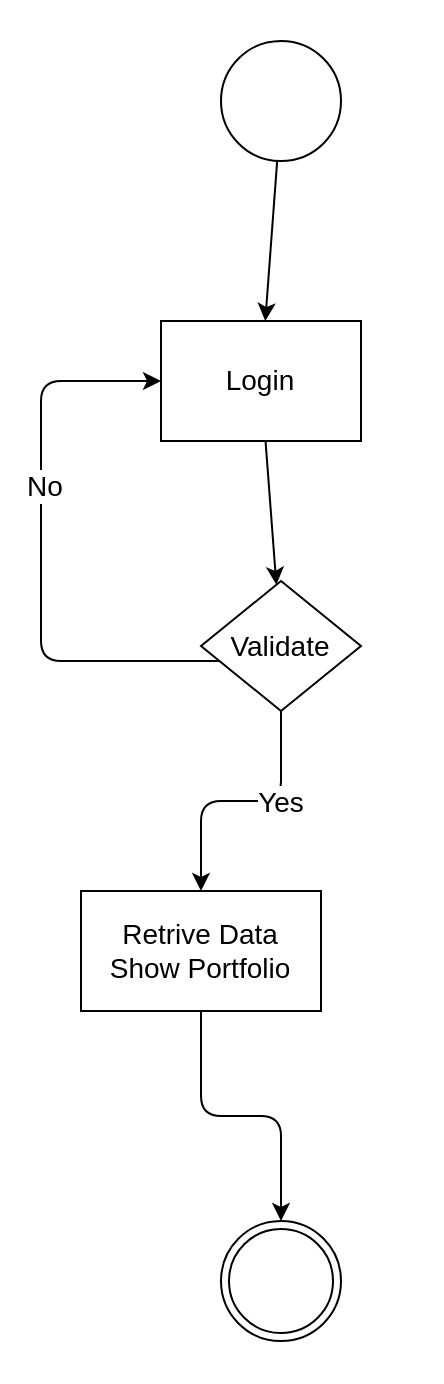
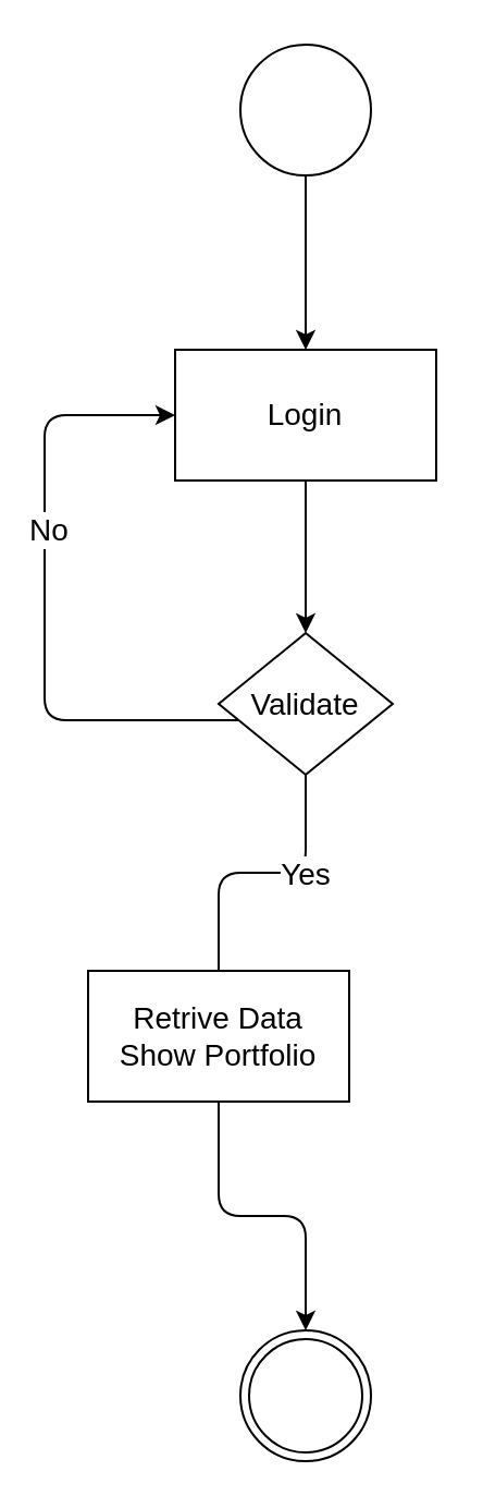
- <mxCell id="5" value="Login" style="whiteSpace=wrap;html=1;fillColor=none;fontSize=14;" vertex="1" parent="1"><mxGeometry x="80" y="160" width="100" height="60" as="geometry" /></mxCell>
+ <mxCell id="5" value="Login" style="whiteSpace=wrap;html=1;fillColor=none;fontSize=14;" vertex="1" parent="1"><mxGeometry x="80" y="160" width="120" height="60" as="geometry" /></mxCell>
- <mxCell id="8" value="" style="edgeStyle=orthogonalEdgeStyle;html=1;fontSize=14;" edge="1" parent="1" source="10" target="12"><mxGeometry relative="1" as="geometry" /></mxCell>
+ <mxCell id="8" value="" style="edgeStyle=orthogonalEdgeStyle;html=1;fontSize=14;endArrow=none;" edge="1" parent="1" source="10" target="12"><mxGeometry relative="1" as="geometry" /></mxCell>
